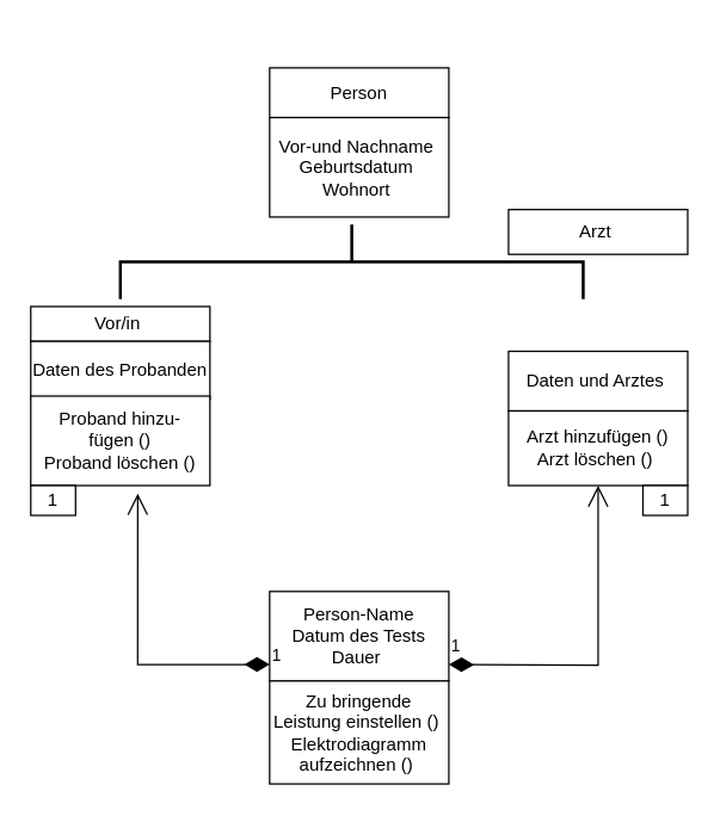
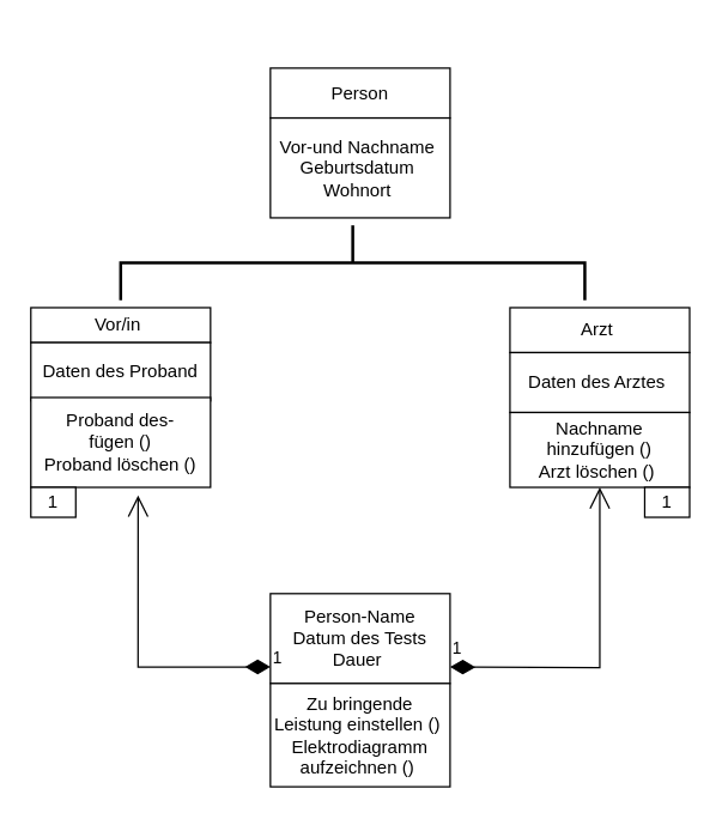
- <mxCell id="8" value="Arzt&amp;nbsp;" style="rounded=0;whiteSpace=wrap;html=1;" vertex="1" parent="1"><mxGeometry x="340" y="140" width="120" height="30" as="geometry" /></mxCell>
+ <mxCell id="8" value="Arzt&amp;nbsp;" style="rounded=0;whiteSpace=wrap;html=1;" vertex="1" parent="1"><mxGeometry x="340" y="205" width="120" height="30" as="geometry" /></mxCell>
- <mxCell id="7" value="Daten des Probanden&lt;br&gt;" style="rounded=0;whiteSpace=wrap;html=1;" vertex="1" parent="5"><mxGeometry y="23.333" width="120" height="38.889" as="geometry" /></mxCell>
+ <mxCell id="7" value="Daten des Proband&lt;br&gt;" style="rounded=0;whiteSpace=wrap;html=1;" vertex="1" parent="5"><mxGeometry y="23.333" width="120" height="38.889" as="geometry" /></mxCell>
- <mxCell id="9" value="Daten und Arztes&amp;nbsp;" style="rounded=0;whiteSpace=wrap;html=1;" vertex="1" parent="1"><mxGeometry x="340" y="235" width="120" height="40" as="geometry" /></mxCell>
+ <mxCell id="9" value="Daten des Arztes&amp;nbsp;" style="rounded=0;whiteSpace=wrap;html=1;" vertex="1" parent="1"><mxGeometry x="340" y="235" width="120" height="40" as="geometry" /></mxCell>
- <mxCell id="10" value="Proband hinzu-&lt;br&gt;fügen ()&lt;br&gt;Proband löschen ()" style="rounded=0;whiteSpace=wrap;html=1;" vertex="1" parent="1"><mxGeometry x="20" y="265" width="120" height="60" as="geometry" /></mxCell>
+ <mxCell id="10" value="Proband des-&lt;br&gt;fügen ()&lt;br&gt;Proband löschen ()" style="rounded=0;whiteSpace=wrap;html=1;" vertex="1" parent="1"><mxGeometry x="20" y="265" width="120" height="60" as="geometry" /></mxCell>
- <mxCell id="13" value="Arzt hinzufügen ()&lt;br&gt;Arzt löschen ()&amp;nbsp;" style="rounded=0;whiteSpace=wrap;html=1;" vertex="1" parent="1"><mxGeometry x="340" y="275" width="120" height="50" as="geometry" /></mxCell>
+ <mxCell id="13" value="Nachname hinzufügen ()&lt;br&gt;Arzt löschen ()&amp;nbsp;" style="rounded=0;whiteSpace=wrap;html=1;" vertex="1" parent="1"><mxGeometry x="340" y="275" width="120" height="50" as="geometry" /></mxCell>
